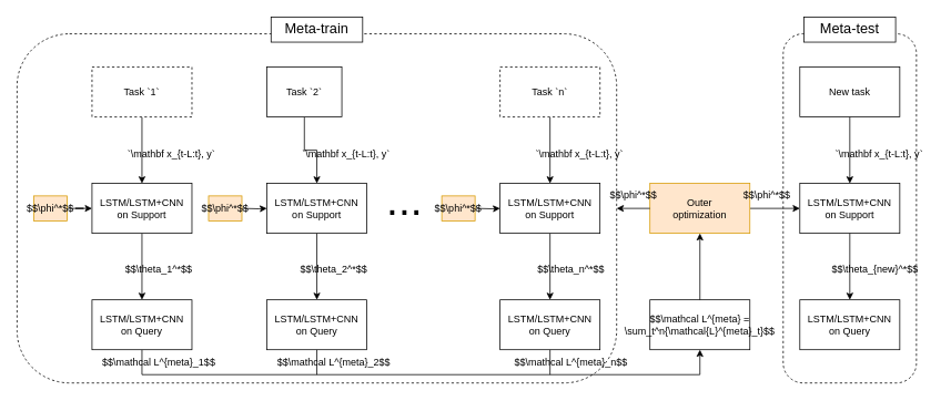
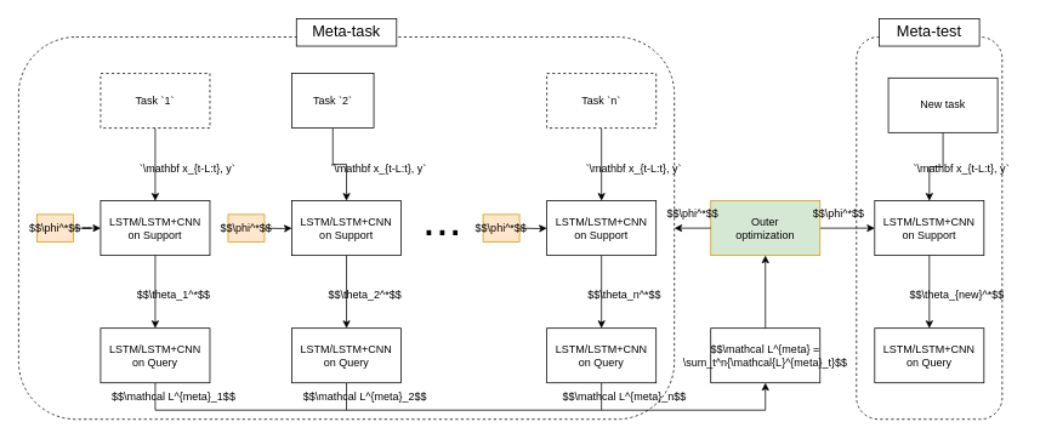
- <mxCell id="43" value="&lt;font style=&quot;font-size: 17px;&quot;&gt;Meta-train&lt;/font&gt;" style="text;html=1;align=center;verticalAlign=middle;whiteSpace=wrap;rounded=0;fillColor=default;strokeColor=default;" parent="1" vertex="1"><mxGeometry x="325" y="20" width="110" height="30" as="geometry" /></mxCell>
+ <mxCell id="43" value="&lt;font style=&quot;font-size: 17px;&quot;&gt;Meta-task&lt;/font&gt;" style="text;html=1;align=center;verticalAlign=middle;whiteSpace=wrap;rounded=0;fillColor=default;strokeColor=default;" parent="1" vertex="1"><mxGeometry x="325" y="20" width="110" height="30" as="geometry" /></mxCell>
- <mxCell id="47" value="&lt;div&gt;New task&lt;/div&gt;" style="whiteSpace=wrap;html=1;fillColor=none;strokeColor=#000000;" parent="1" vertex="1"><mxGeometry x="960" width="120" height="60" as="geometry" y="80" /></mxCell>
+ <mxCell id="47" value="&lt;div&gt;New task&lt;/div&gt;" style="whiteSpace=wrap;html=1;fillColor=none;strokeColor=#000000;" parent="1" vertex="1"><mxGeometry x="975" y="85" width="120" height="60" as="geometry" /></mxCell>
- <mxCell id="37" value="Outer&lt;div&gt;optimization&lt;/div&gt;" style="whiteSpace=wrap;html=1;fillColor=#ffe6cc;strokeColor=#d79b00;" parent="1" vertex="1"><mxGeometry x="780" y="220" width="120" height="60" as="geometry" /></mxCell>
+ <mxCell id="37" value="Outer&lt;div&gt;optimization&lt;/div&gt;" style="whiteSpace=wrap;html=1;fillColor=#d5e8d4;strokeColor=#d79b00;" parent="1" vertex="1"><mxGeometry x="780" y="220" width="120" height="60" as="geometry" /></mxCell>
